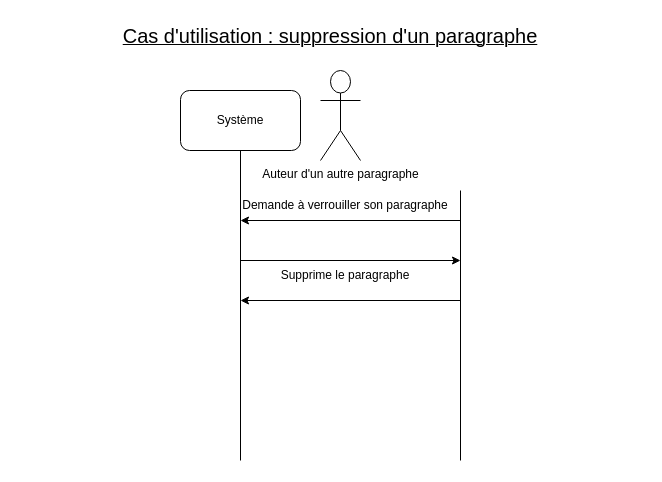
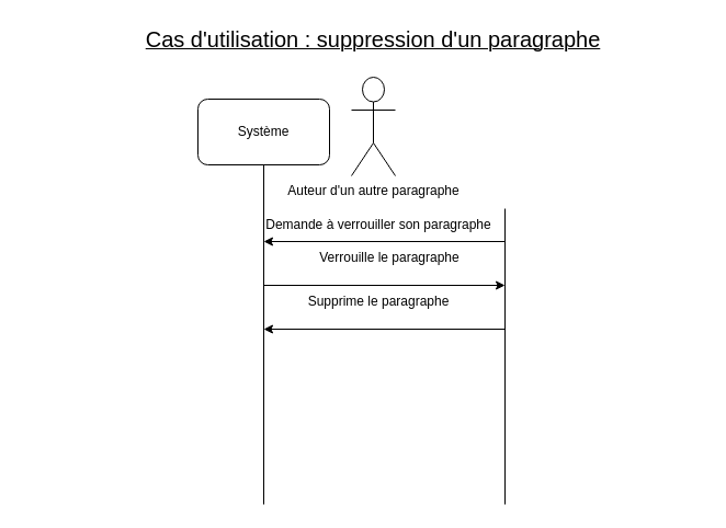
- <mxCell id="2" value="&lt;u&gt;&lt;font style=&quot;font-size: 20px&quot;&gt;Cas d'utilisation : suppression d'un paragraphe&lt;/font&gt;&lt;/u&gt;" style="text;html=1;strokeColor=none;fillColor=none;align=center;verticalAlign=middle;whiteSpace=wrap;rounded=0;" vertex="1" parent="1"><mxGeometry x="20" width="620" height="30" as="geometry" y="20" /></mxCell>
+ <mxCell id="2" value="&lt;u&gt;&lt;font style=&quot;font-size: 20px&quot;&gt;Cas d'utilisation : suppression d'un paragraphe&lt;/font&gt;&lt;/u&gt;" style="text;html=1;strokeColor=none;fillColor=none;align=center;verticalAlign=middle;whiteSpace=wrap;rounded=0;" vertex="1" parent="1"><mxGeometry x="30" y="20" width="620" height="30" as="geometry" /></mxCell>
+ <mxCell id="10" value="Verrouille le paragraphe" style="text;html=1;strokeColor=none;fillColor=none;align=center;verticalAlign=middle;whiteSpace=wrap;rounded=0;" vertex="1" parent="1"><mxGeometry x="280" y="220" width="150" height="30" as="geometry" /></mxCell>
